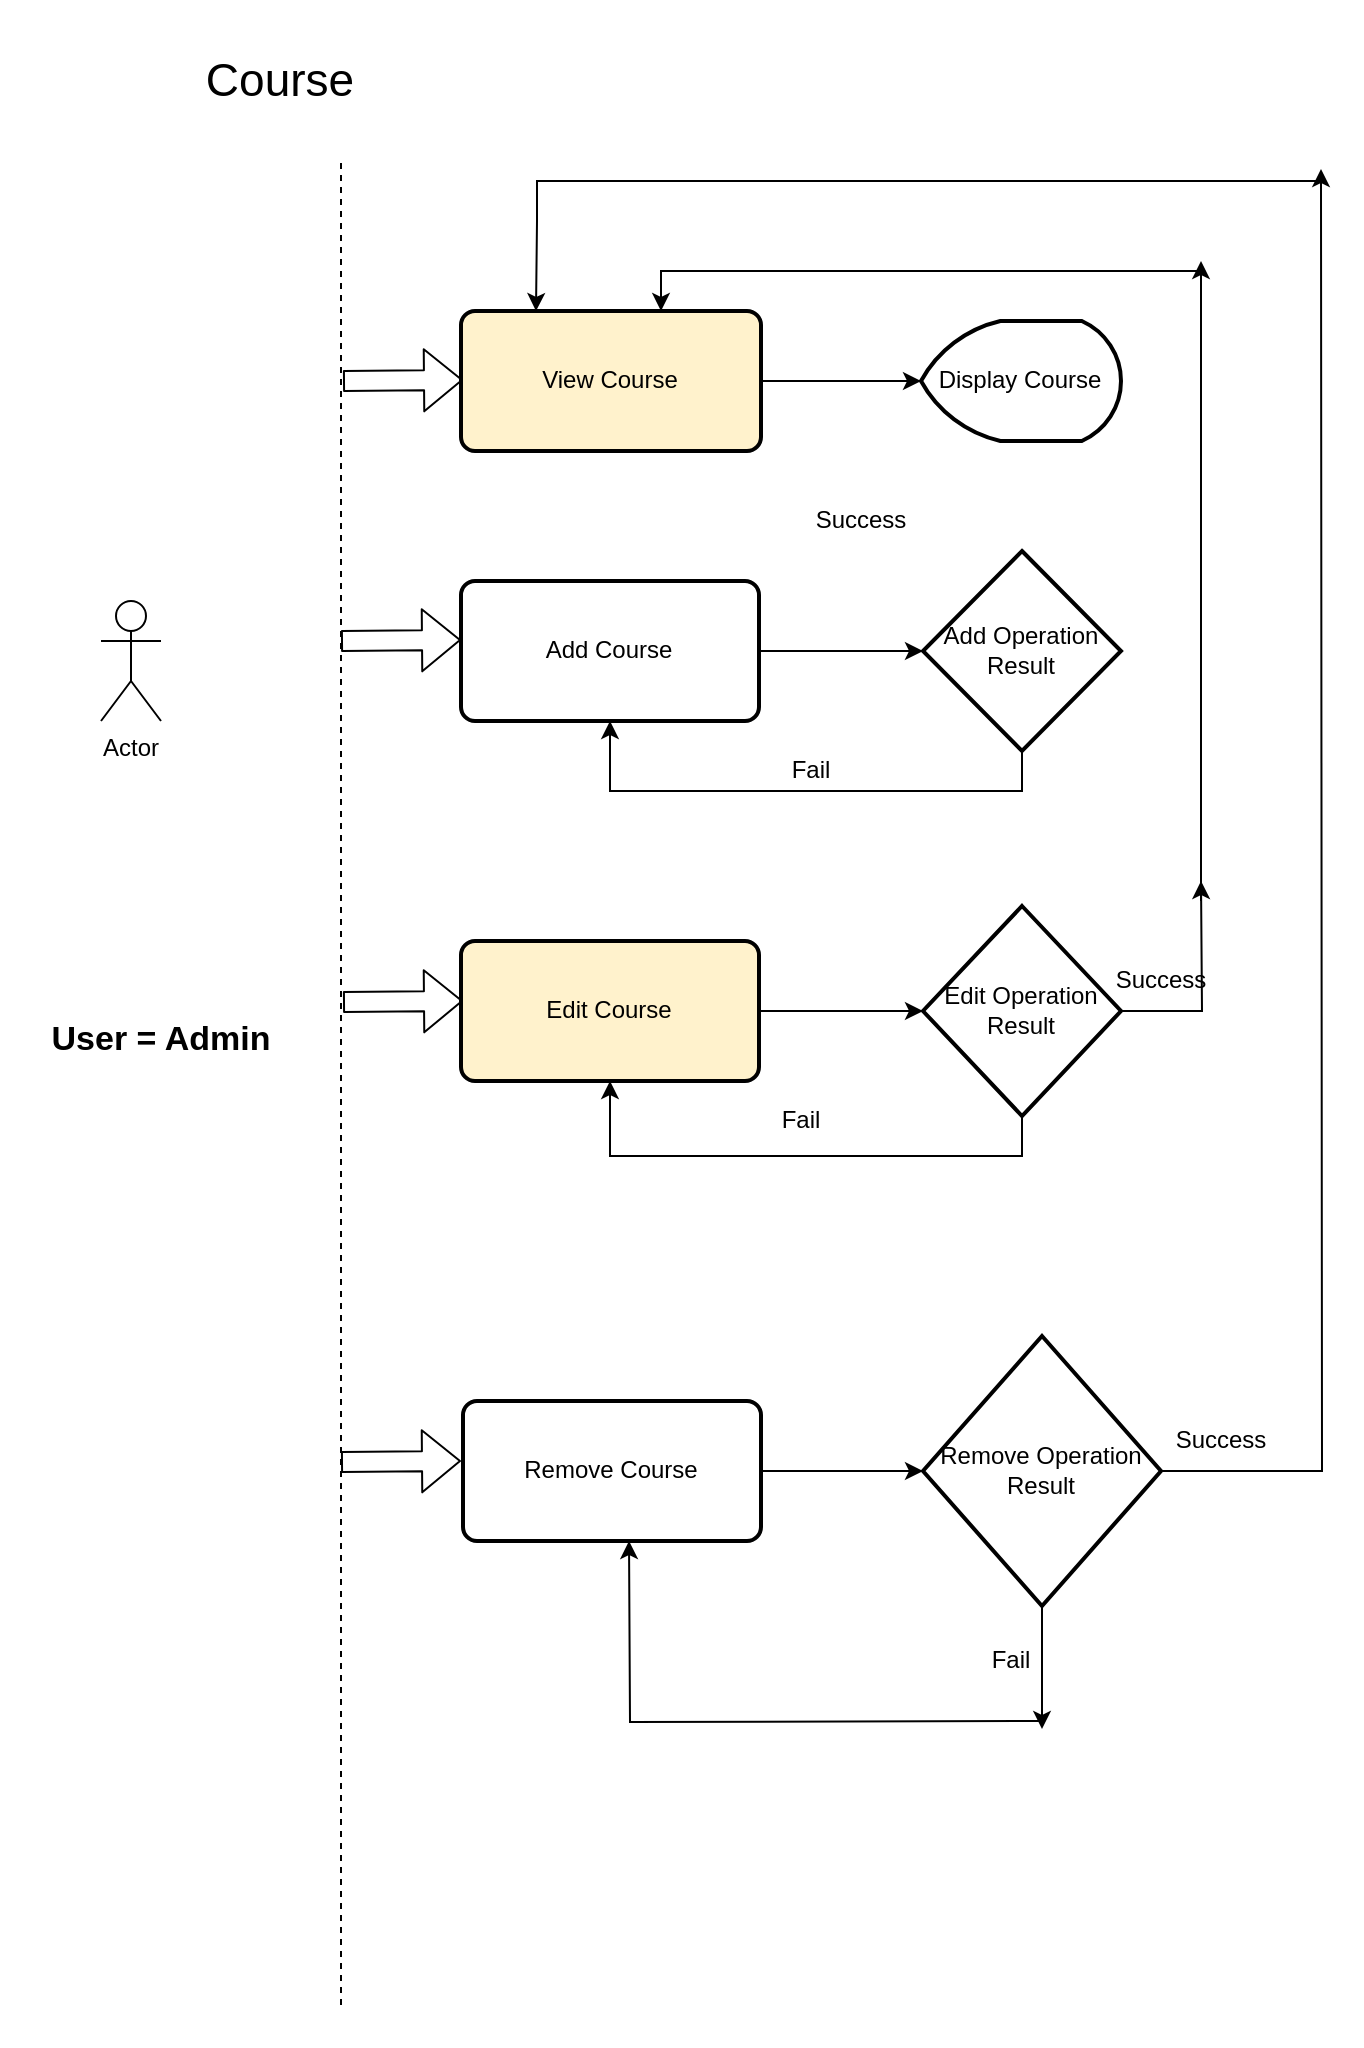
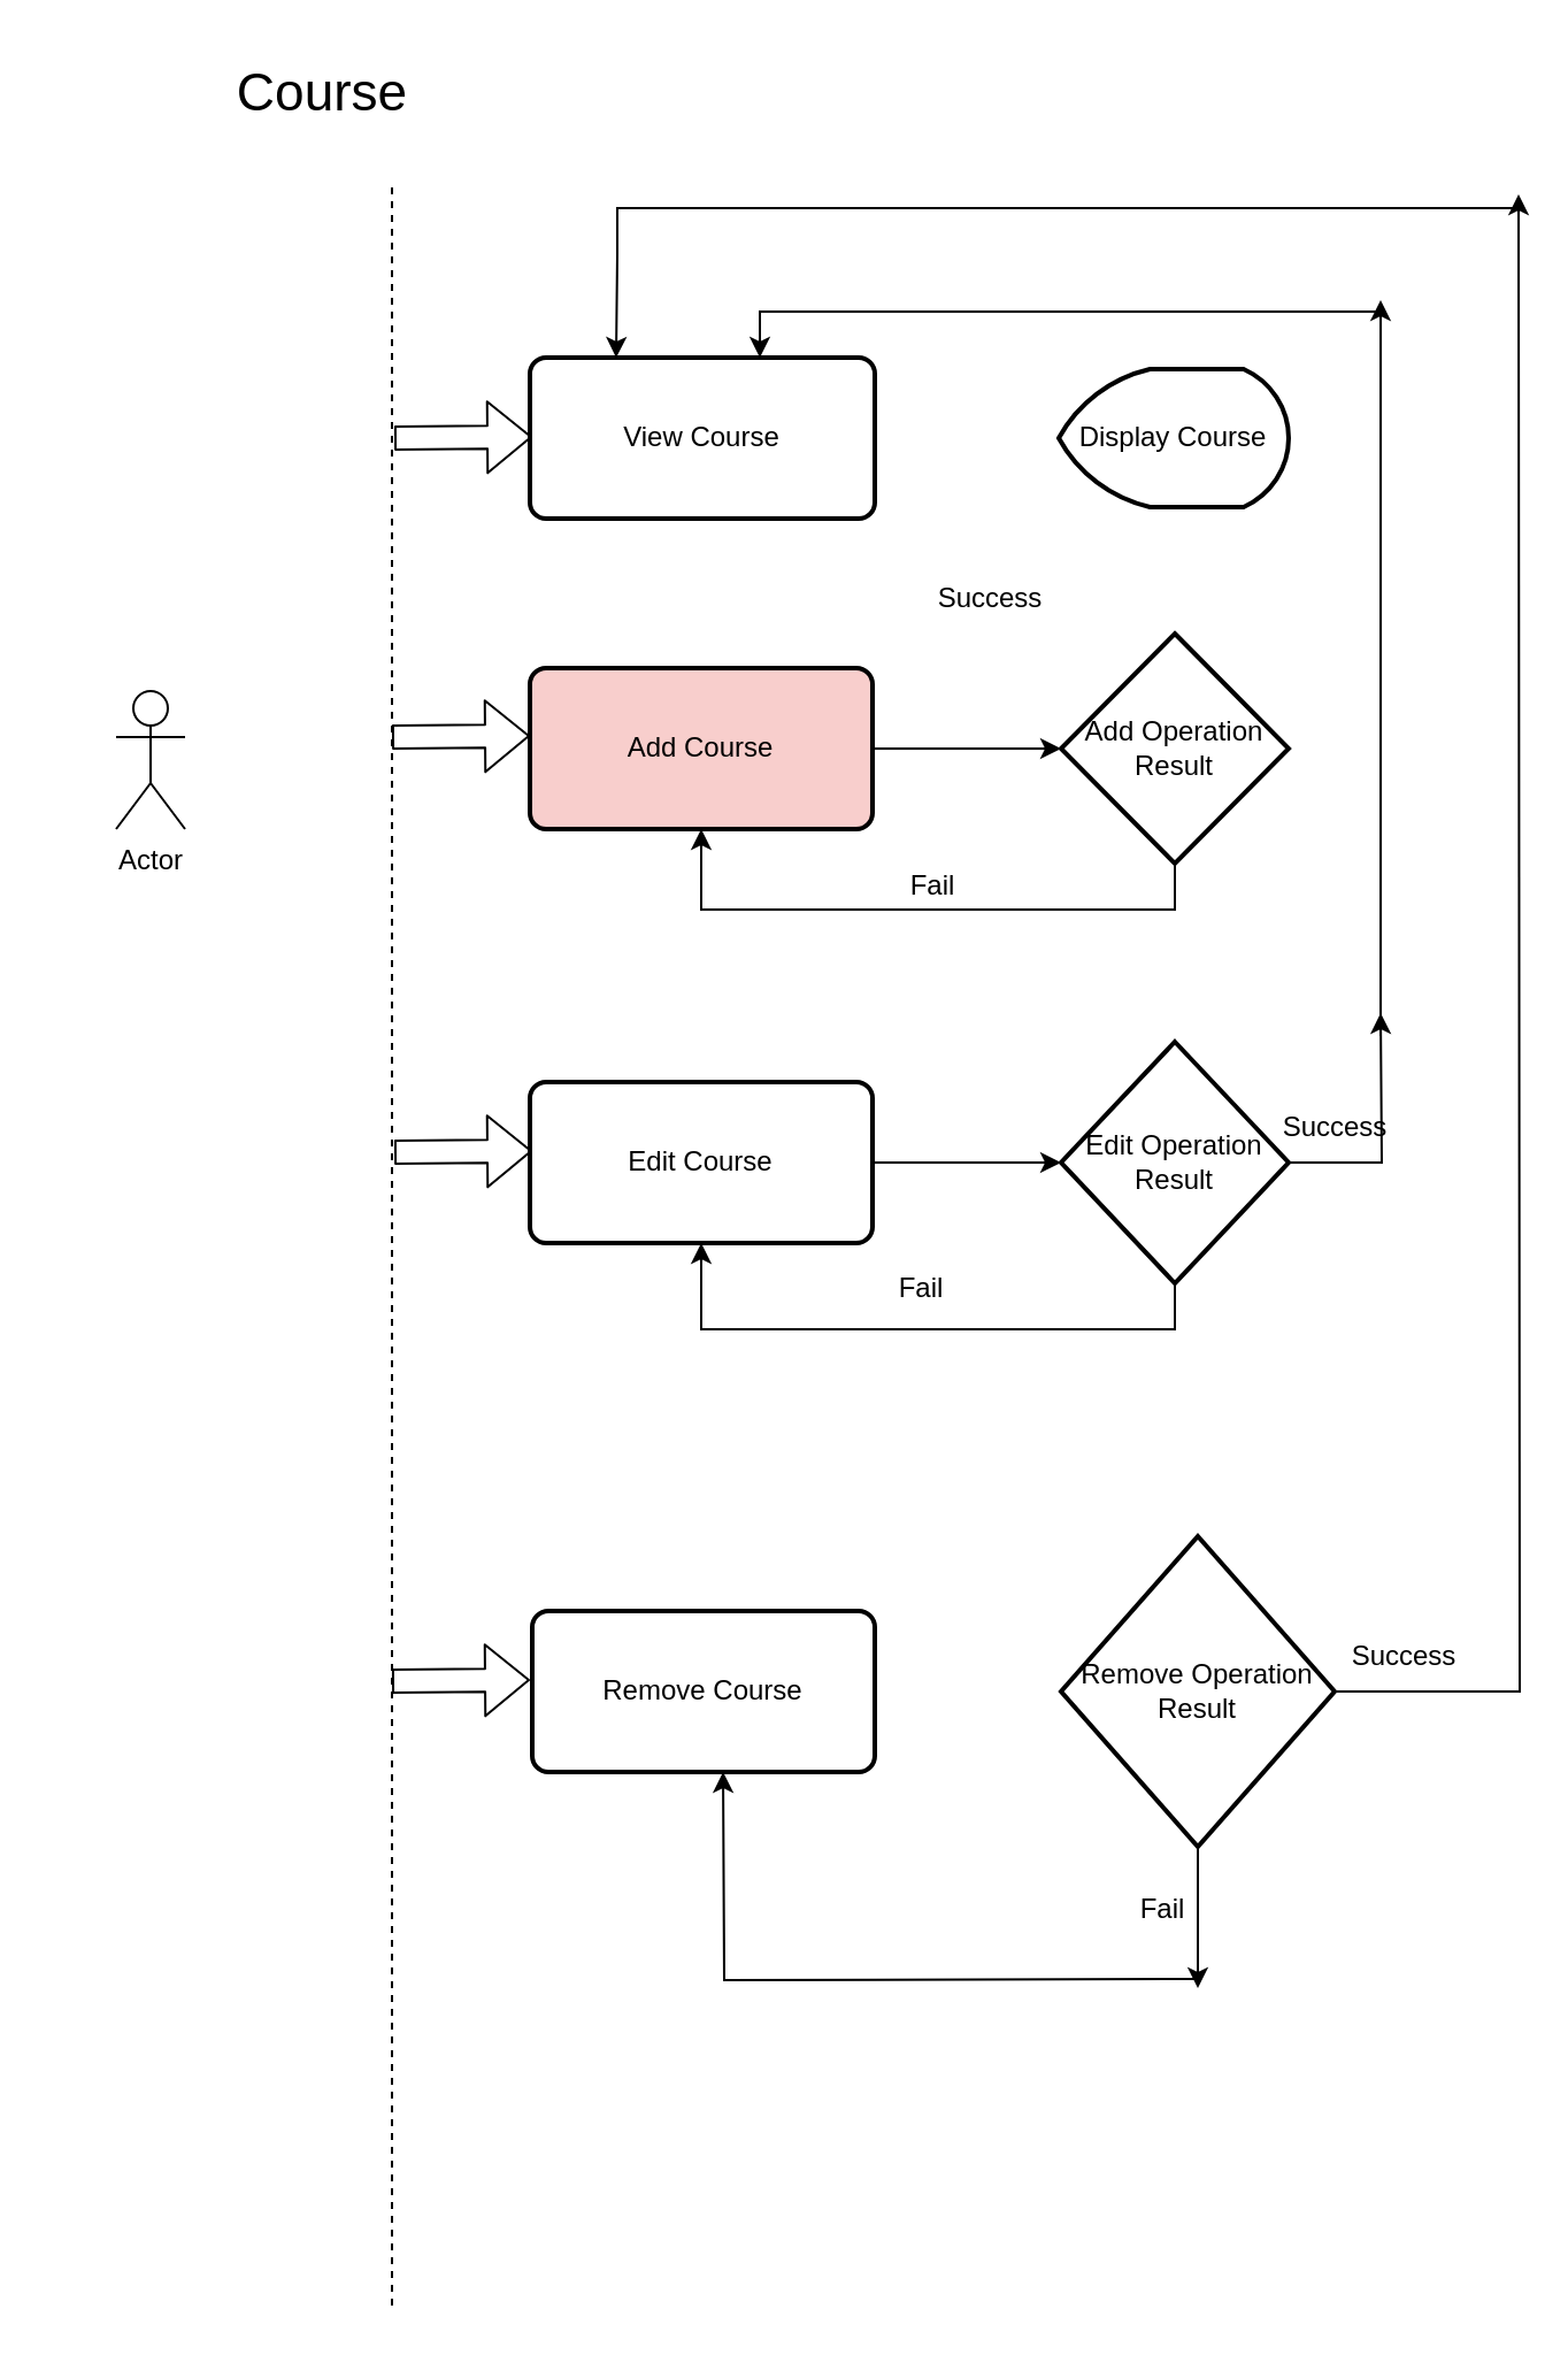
- <mxCell id="3" value="View Course" style="rounded=1;whiteSpace=wrap;html=1;absoluteArcSize=1;arcSize=14;strokeWidth=2;fillColor=#fff2cc;" parent="1" vertex="1"><mxGeometry x="230" y="155" width="150" height="70" as="geometry" /></mxCell>
+ <mxCell id="3" value="View Course" style="rounded=1;whiteSpace=wrap;html=1;absoluteArcSize=1;arcSize=14;strokeWidth=2;" parent="1" vertex="1"><mxGeometry x="230" y="155" width="150" height="70" as="geometry" /></mxCell>
- <mxCell id="2" style="edgeStyle=orthogonalEdgeStyle;rounded=0;orthogonalLoop=1;jettySize=auto;html=1;entryX=0;entryY=0.5;entryDx=0;entryDy=0;entryPerimeter=0;" parent="1" source="3" target="10" edge="1"><mxGeometry relative="1" as="geometry" /></mxCell>
- <mxCell id="5" value="Add Course" style="rounded=1;whiteSpace=wrap;html=1;absoluteArcSize=1;arcSize=14;strokeWidth=2;" parent="1" vertex="1"><mxGeometry x="230" y="290" width="149" height="70" as="geometry" /></mxCell>
+ <mxCell id="5" value="Add Course" style="rounded=1;whiteSpace=wrap;html=1;absoluteArcSize=1;arcSize=14;strokeWidth=2;fillColor=#f8cecc;" parent="1" vertex="1"><mxGeometry x="230" y="290" width="149" height="70" as="geometry" /></mxCell>
- <mxCell id="7" value="Edit Course" style="rounded=1;whiteSpace=wrap;html=1;absoluteArcSize=1;arcSize=14;strokeWidth=2;fillColor=#fff2cc;" parent="1" vertex="1"><mxGeometry x="230" y="470" width="149" height="70" as="geometry" /></mxCell>
+ <mxCell id="7" value="Edit Course" style="rounded=1;whiteSpace=wrap;html=1;absoluteArcSize=1;arcSize=14;strokeWidth=2;" parent="1" vertex="1"><mxGeometry x="230" y="470" width="149" height="70" as="geometry" /></mxCell>
- <mxCell id="36" value="&lt;font style=&quot;font-size: 17px&quot;&gt;&lt;b&gt;User = Admin&lt;/b&gt;&lt;/font&gt;" style="text;html=1;align=center;verticalAlign=middle;resizable=0;points=[];autosize=1;strokeColor=none;" vertex="1" parent="1"><mxGeometry x="20" y="510" width="120" height="20" as="geometry" /></mxCell>
- <mxCell id="8" style="edgeStyle=orthogonalEdgeStyle;rounded=0;orthogonalLoop=1;jettySize=auto;html=1;entryX=0;entryY=0.5;entryDx=0;entryDy=0;entryPerimeter=0;" parent="1" source="9" target="24" edge="1"><mxGeometry relative="1" as="geometry" /></mxCell>
